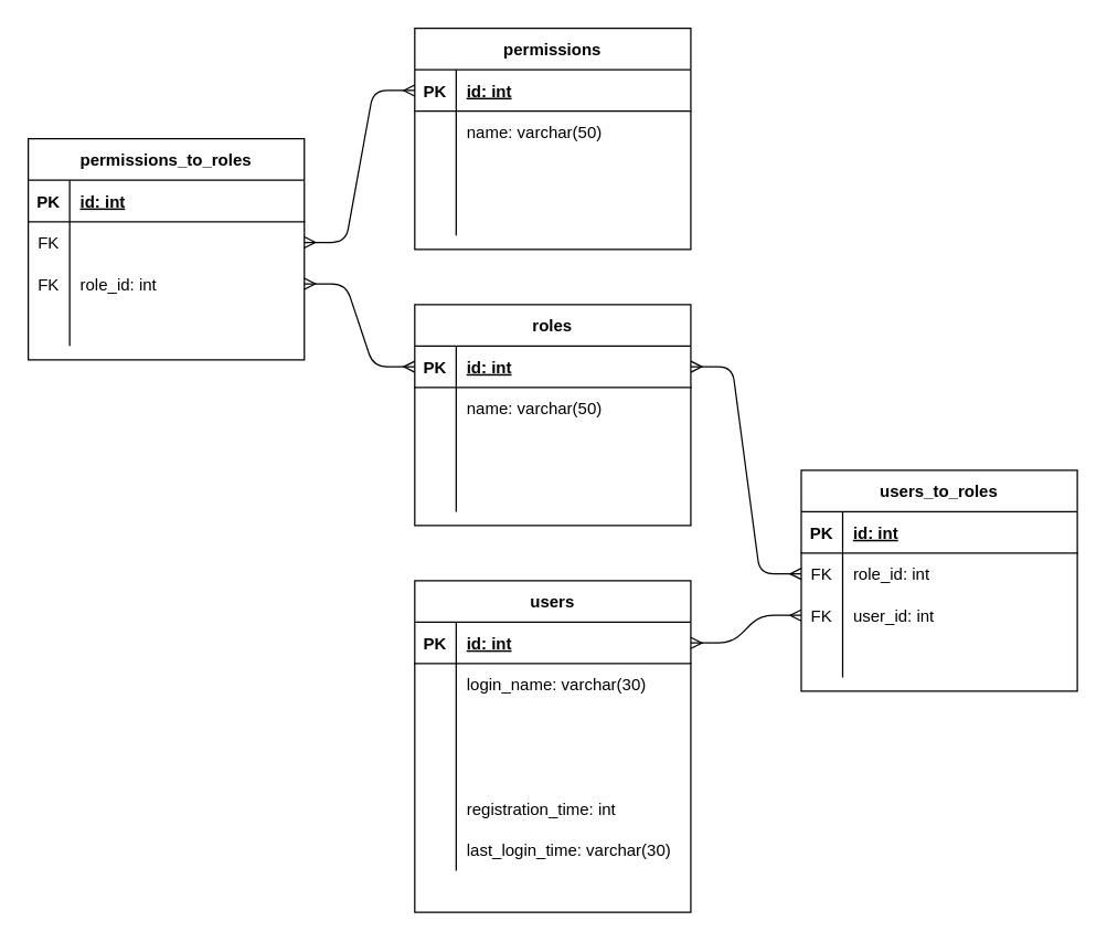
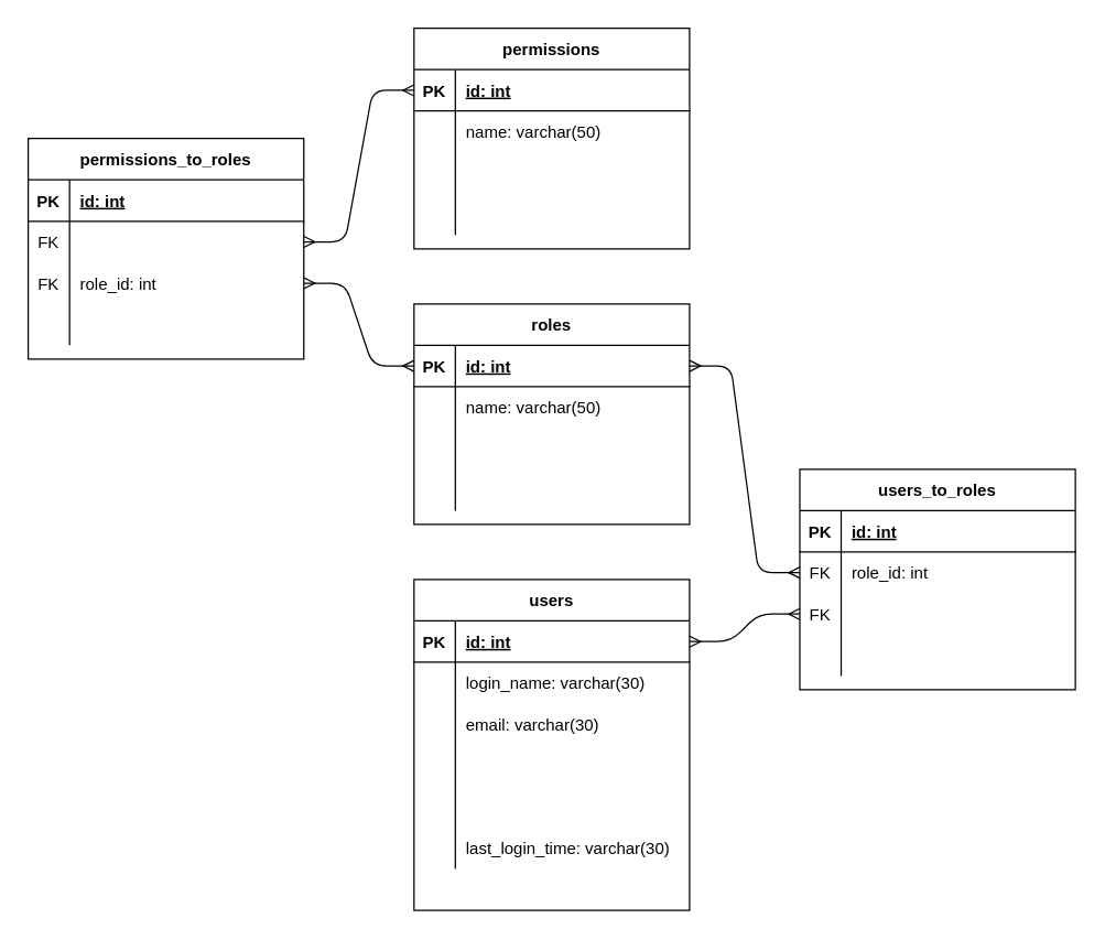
- <mxCell id="71" value="user_id: int" style="shape=partialRectangle;connectable=0;fillColor=none;top=0;left=0;bottom=0;right=0;align=left;spacingLeft=6;overflow=hidden;" parent="69" vertex="1"><mxGeometry x="30" width="170" height="30" as="geometry" /></mxCell>
+ <mxCell id="51" value="email: varchar(30)" style="shape=partialRectangle;connectable=0;fillColor=none;top=0;left=0;bottom=0;right=0;align=left;spacingLeft=6;overflow=hidden;" parent="49" vertex="1"><mxGeometry x="30" width="170" height="30" as="geometry" /></mxCell>
- <mxCell id="56" value="registration_time: int" style="shape=partialRectangle;connectable=0;fillColor=none;top=0;left=0;bottom=0;right=0;align=left;spacingLeft=6;overflow=hidden;" parent="54" vertex="1"><mxGeometry x="30" width="170" height="30" as="geometry" /></mxCell>
